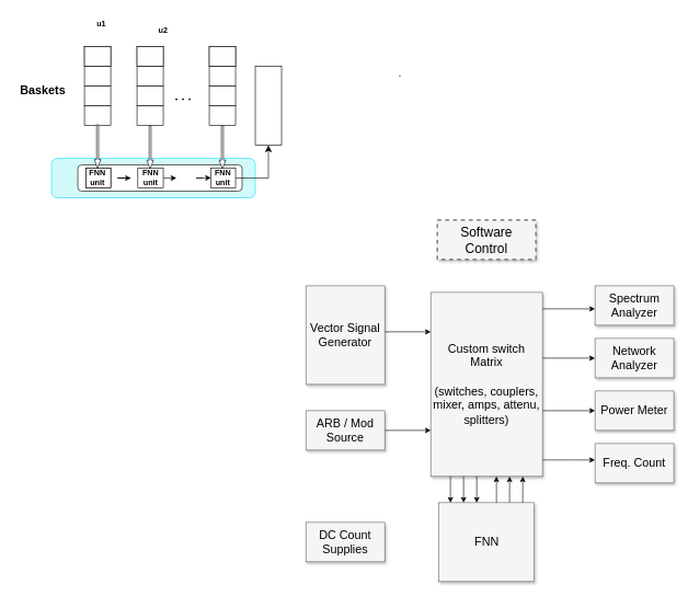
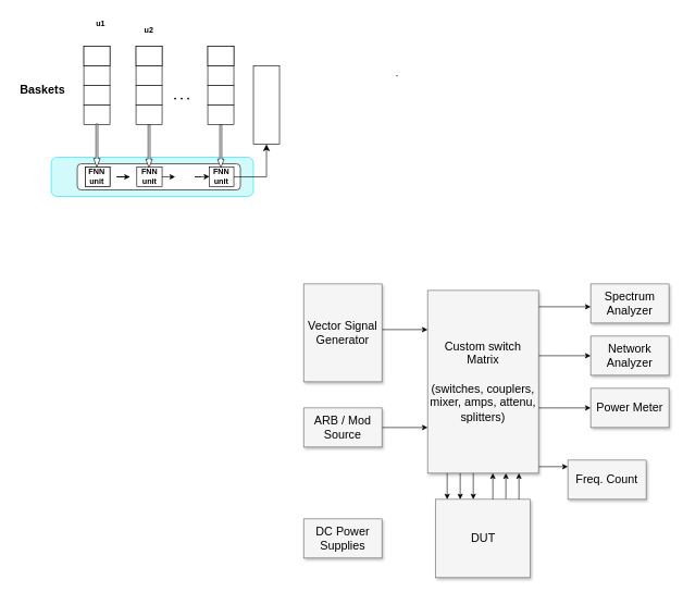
- <mxCell id="51" value="&lt;b&gt;u2&lt;/b&gt;" style="text;html=1;strokeColor=none;fillColor=none;align=center;verticalAlign=middle;whiteSpace=wrap;rounded=0;" vertex="1" parent="1"><mxGeometry x="218" y="30" width="60" height="30" as="geometry" /></mxCell>
+ <mxCell id="51" value="&lt;b&gt;u2&lt;/b&gt;" style="text;html=1;strokeColor=none;fillColor=none;align=center;verticalAlign=middle;whiteSpace=wrap;rounded=0;" vertex="1" parent="1"><mxGeometry x="198" y="30" width="60" height="30" as="geometry" /></mxCell>
- <mxCell id="2" value="Software Control" style="whiteSpace=wrap;html=1;shadow=1;fontSize=20;fillColor=#f5f5f5;strokeColor=#666666;strokeWidth=2;dashed=1;" parent="1" vertex="1"><mxGeometry x="665" y="334" width="150" height="60" as="geometry" /></mxCell>
- <mxCell id="12" value="Freq. Count" style="whiteSpace=wrap;html=1;shadow=1;fontSize=18;fillColor=#f5f5f5;strokeColor=#666666;" parent="1" vertex="1"><mxGeometry x="905" y="674" width="120" height="60" as="geometry" /></mxCell>
+ <mxCell id="12" value="Freq. Count" style="whiteSpace=wrap;html=1;shadow=1;fontSize=18;fillColor=#f5f5f5;strokeColor=#666666;" parent="1" vertex="1"><mxGeometry x="870" y="704" width="120" height="60" as="geometry" /></mxCell>
- <mxCell id="18" value="DC Count Supplies" style="whiteSpace=wrap;html=1;shadow=1;fontSize=18;fillColor=#f5f5f5;strokeColor=#666666;" parent="1" vertex="1"><mxGeometry x="465" y="794" width="120" height="60" as="geometry" /></mxCell>
+ <mxCell id="18" value="DC Power Supplies" style="whiteSpace=wrap;html=1;shadow=1;fontSize=18;fillColor=#f5f5f5;strokeColor=#666666;" parent="1" vertex="1"><mxGeometry x="465" y="794" width="120" height="60" as="geometry" /></mxCell>
- <mxCell id="17" value="FNN" style="whiteSpace=wrap;html=1;shadow=1;fontSize=18;fillColor=#f5f5f5;strokeColor=#666666;" parent="1" vertex="1"><mxGeometry x="667.5" y="764" width="145" height="120" as="geometry" /></mxCell>
+ <mxCell id="17" value="DUT" style="whiteSpace=wrap;html=1;shadow=1;fontSize=18;fillColor=#f5f5f5;strokeColor=#666666;" parent="1" vertex="1"><mxGeometry x="667.5" y="764" width="145" height="120" as="geometry" /></mxCell>
